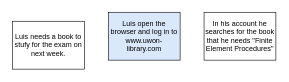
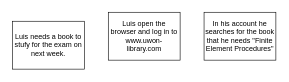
- <mxCell id="3" value="Luis open the browser and log in to www.uwon-library.com" style="rounded=0;whiteSpace=wrap;html=1;fillColor=#dae8fc;" vertex="1" parent="1"><mxGeometry x="180" y="20" width="120" height="80" as="geometry" /></mxCell>
+ <mxCell id="3" value="Luis open the browser and log in to www.uwon-library.com" style="rounded=0;whiteSpace=wrap;html=1;" vertex="1" parent="1"><mxGeometry x="180" y="20" width="120" height="80" as="geometry" /></mxCell>
